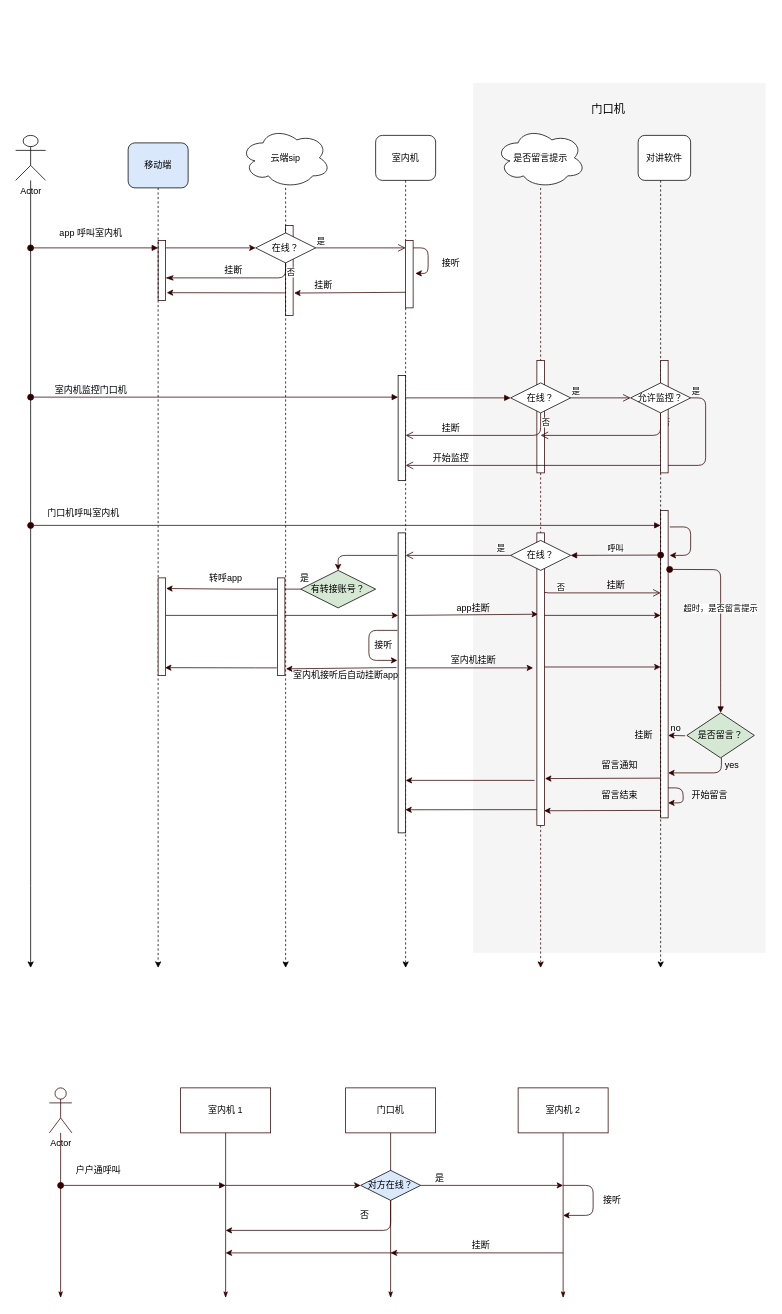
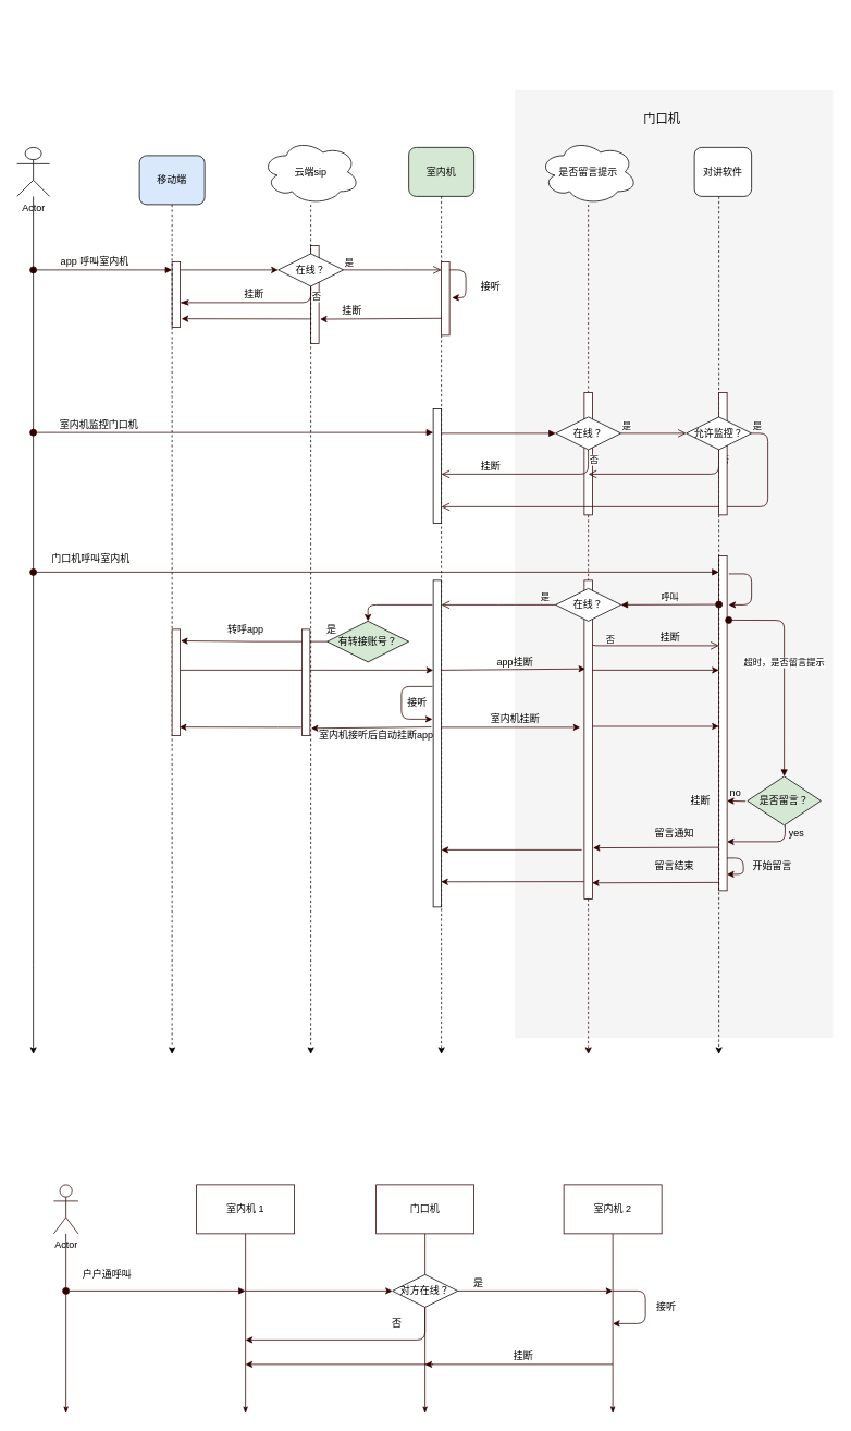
- <mxCell id="15" value="室内机" style="rounded=1;whiteSpace=wrap;html=1;" parent="1" vertex="1"><mxGeometry x="500" y="180" width="80" height="60" as="geometry" /></mxCell>
+ <mxCell id="15" value="室内机" style="rounded=1;whiteSpace=wrap;html=1;fillColor=#d5e8d4;" parent="1" vertex="1"><mxGeometry x="500" y="180" width="80" height="60" as="geometry" /></mxCell>
- <mxCell id="18" value="app 呼叫室内机" style="text;html=1;align=center;verticalAlign=middle;resizable=0;points=[];autosize=1;" parent="1" vertex="1"><mxGeometry x="70" y="300" width="100" height="20" as="geometry" /></mxCell>
+ <mxCell id="18" value="app 呼叫室内机" style="text;html=1;align=center;verticalAlign=middle;resizable=0;points=[];autosize=1;" parent="1" vertex="1"><mxGeometry x="65" y="310" width="100" height="20" as="geometry" /></mxCell>
- <mxCell id="30" value="开始监控" style="text;html=1;align=center;verticalAlign=middle;resizable=0;points=[];autosize=1;" parent="1" vertex="1"><mxGeometry x="570" y="600" width="60" height="20" as="geometry" /></mxCell>
- <mxCell id="101" value="对方在线？" style="rhombus;whiteSpace=wrap;html=1;fillColor=#dae8fc;" vertex="1" parent="1"><mxGeometry x="480" y="1560" width="80" height="40" as="geometry" /></mxCell>
+ <mxCell id="101" value="对方在线？" style="rhombus;whiteSpace=wrap;html=1;" vertex="1" parent="1"><mxGeometry x="480" y="1560" width="80" height="40" as="geometry" /></mxCell>
